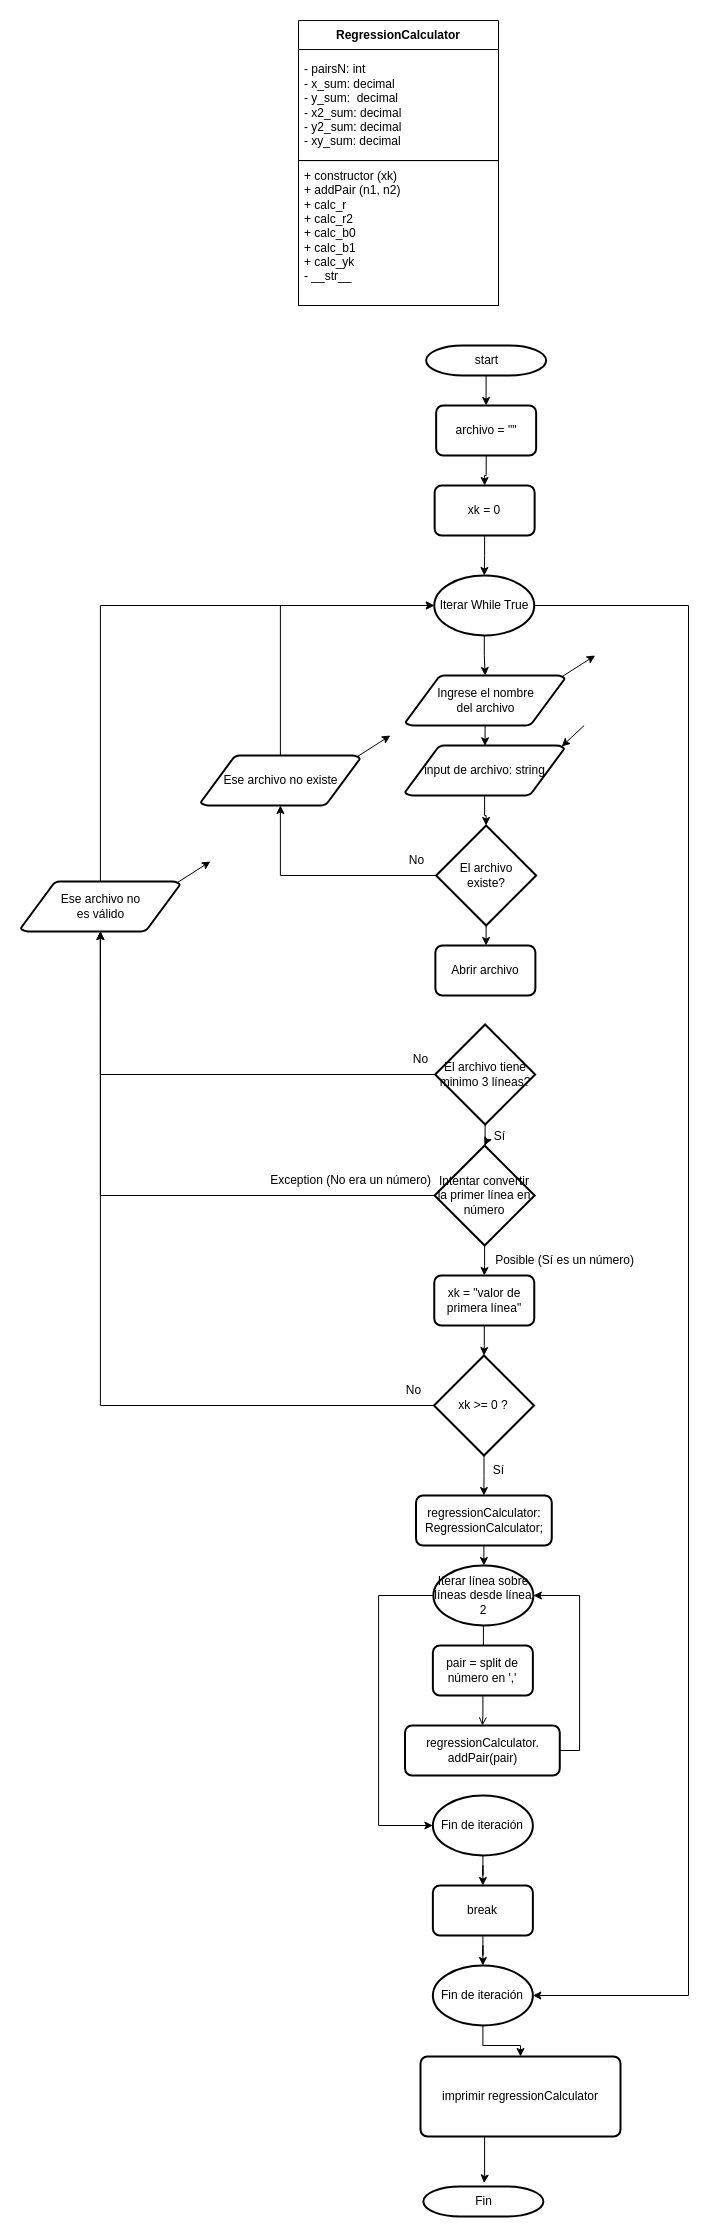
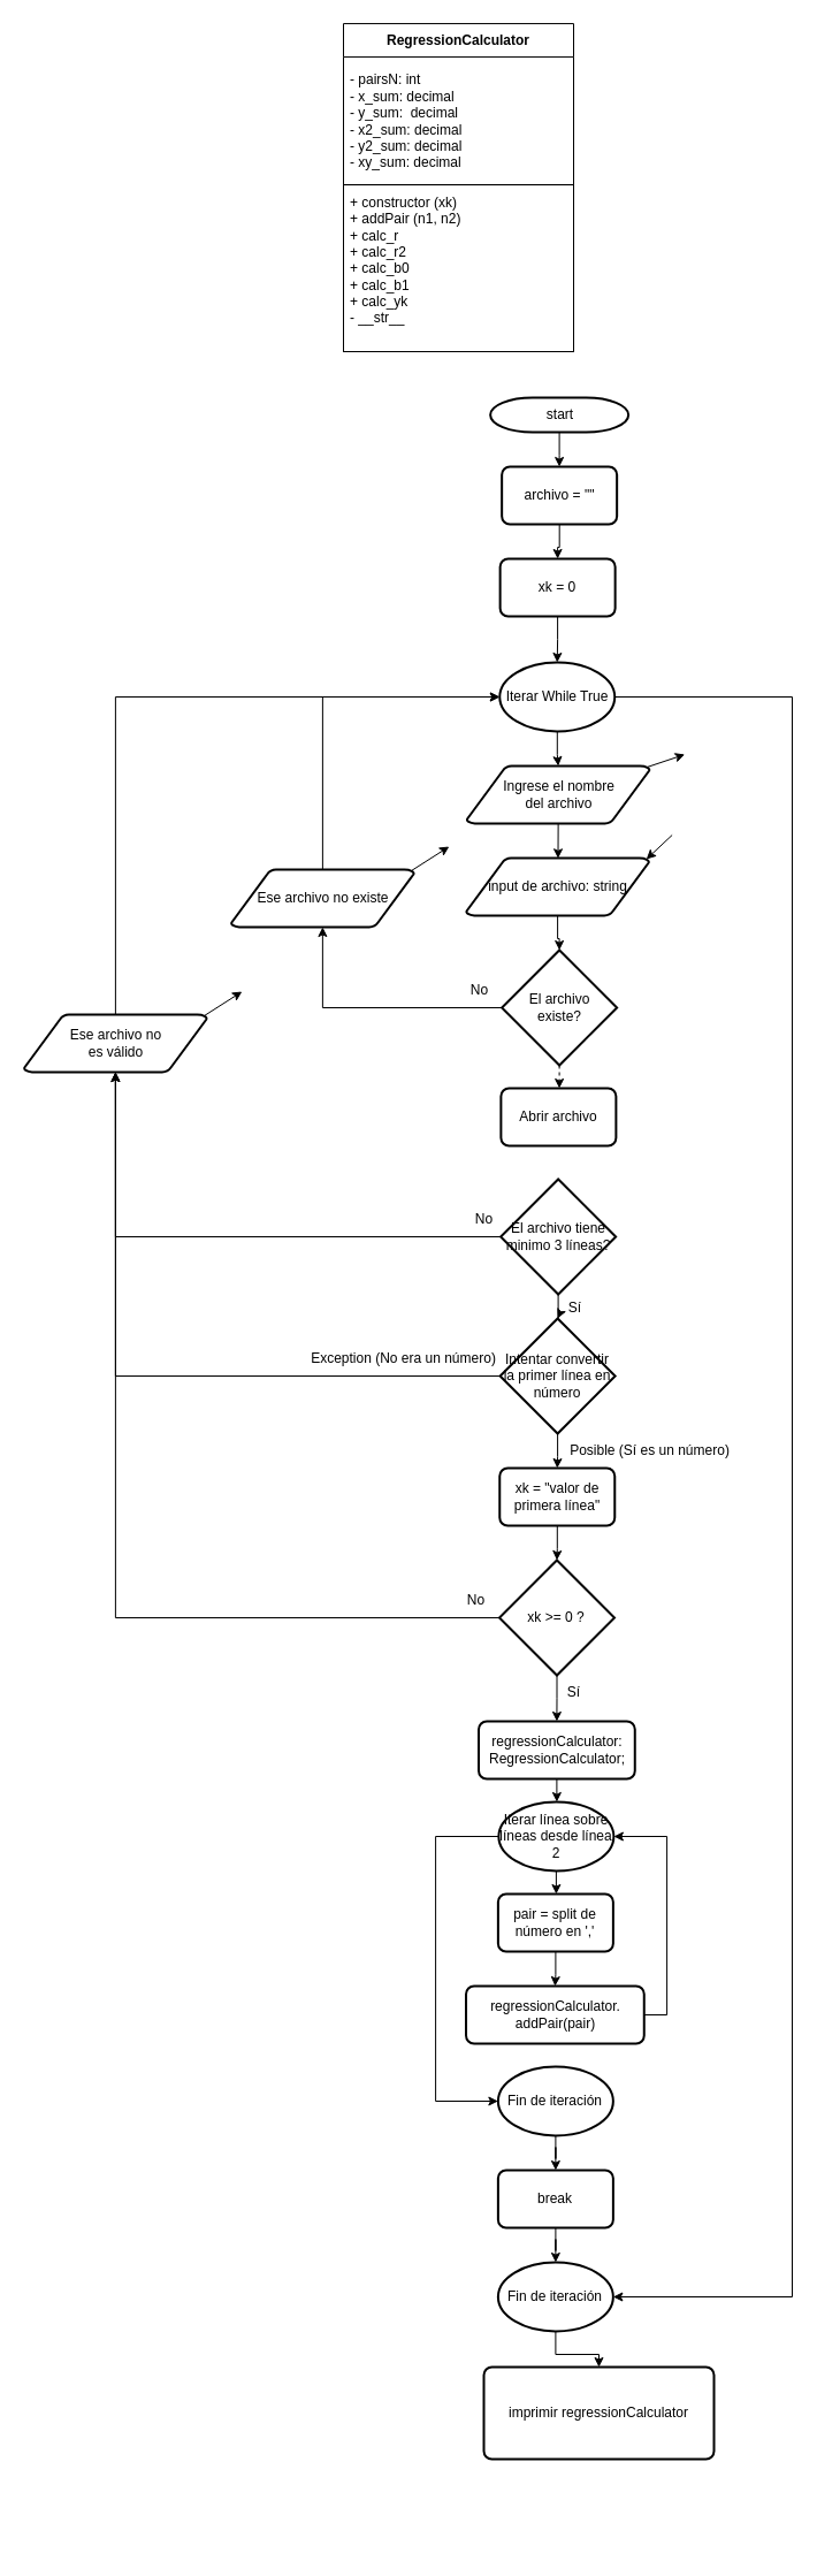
- <mxCell id="5" value="Ingrese el nombre&lt;br&gt;del archivo" style="shape=mxgraph.flowchart.data;strokeWidth=2;gradientColor=none;gradientDirection=north;fontStyle=0;html=1;" parent="1" vertex="1"><mxGeometry x="405.14" y="675" width="159" height="50" as="geometry" /></mxCell>
+ <mxCell id="5" value="Ingrese el nombre&lt;br&gt;del archivo" style="shape=mxgraph.flowchart.data;strokeWidth=2;gradientColor=none;gradientDirection=north;fontStyle=0;html=1;" parent="1" vertex="1"><mxGeometry x="405.14" y="665" width="159" height="50" as="geometry" /></mxCell>
- <mxCell id="8" style="edgeStyle=orthogonalEdgeStyle;rounded=0;orthogonalLoop=1;jettySize=auto;html=1;entryX=0.5;entryY=0;entryDx=0;entryDy=0;" edge="1" parent="1" source="9" target="33"><mxGeometry relative="1" as="geometry" /></mxCell>
+ <mxCell id="8" style="edgeStyle=orthogonalEdgeStyle;rounded=0;orthogonalLoop=1;jettySize=auto;html=1;entryX=0.5;entryY=0;entryDx=0;entryDy=0;dashed=1;" edge="1" parent="1" source="9" target="33"><mxGeometry relative="1" as="geometry" /></mxCell>
- <mxCell id="14" style="edgeStyle=orthogonalEdgeStyle;rounded=0;orthogonalLoop=1;jettySize=auto;html=1;entryX=0.5;entryY=0;entryDx=0;entryDy=0;endArrow=none;" edge="1" parent="1" source="15" target="36"><mxGeometry relative="1" as="geometry" /></mxCell>
+ <mxCell id="14" style="edgeStyle=orthogonalEdgeStyle;rounded=0;orthogonalLoop=1;jettySize=auto;html=1;entryX=0.5;entryY=0;entryDx=0;entryDy=0;" edge="1" parent="1" source="15" target="36"><mxGeometry relative="1" as="geometry" /></mxCell>
- <mxCell id="35" style="edgeStyle=orthogonalEdgeStyle;rounded=0;orthogonalLoop=1;jettySize=auto;html=1;entryX=0.5;entryY=0;entryDx=0;entryDy=0;endArrow=open;" edge="1" parent="1" source="36" target="37"><mxGeometry relative="1" as="geometry"><mxPoint x="481.89" y="1715" as="targetPoint" /></mxGeometry></mxCell>
+ <mxCell id="35" style="edgeStyle=orthogonalEdgeStyle;rounded=0;orthogonalLoop=1;jettySize=auto;html=1;entryX=0.5;entryY=0;entryDx=0;entryDy=0;" edge="1" parent="1" source="36" target="37"><mxGeometry relative="1" as="geometry"><mxPoint x="481.89" y="1715" as="targetPoint" /></mxGeometry></mxCell>
- <mxCell id="28" style="edgeStyle=orthogonalEdgeStyle;rounded=0;orthogonalLoop=1;jettySize=auto;html=1;entryX=0.506;entryY=-0.117;entryDx=0;entryDy=0;entryPerimeter=0;" parent="1" source="27" target="16" edge="1"><mxGeometry relative="1" as="geometry"><Array as="points"><mxPoint x="484.11" y="2176" /><mxPoint x="484.11" y="2176" /></Array></mxGeometry></mxCell>
- <mxCell id="16" value="Fin" style="shape=mxgraph.flowchart.terminator;strokeWidth=2;gradientColor=none;gradientDirection=north;fontStyle=0;html=1;" parent="1" vertex="1"><mxGeometry x="422.87" y="2186" width="120" height="30" as="geometry" /></mxCell>
